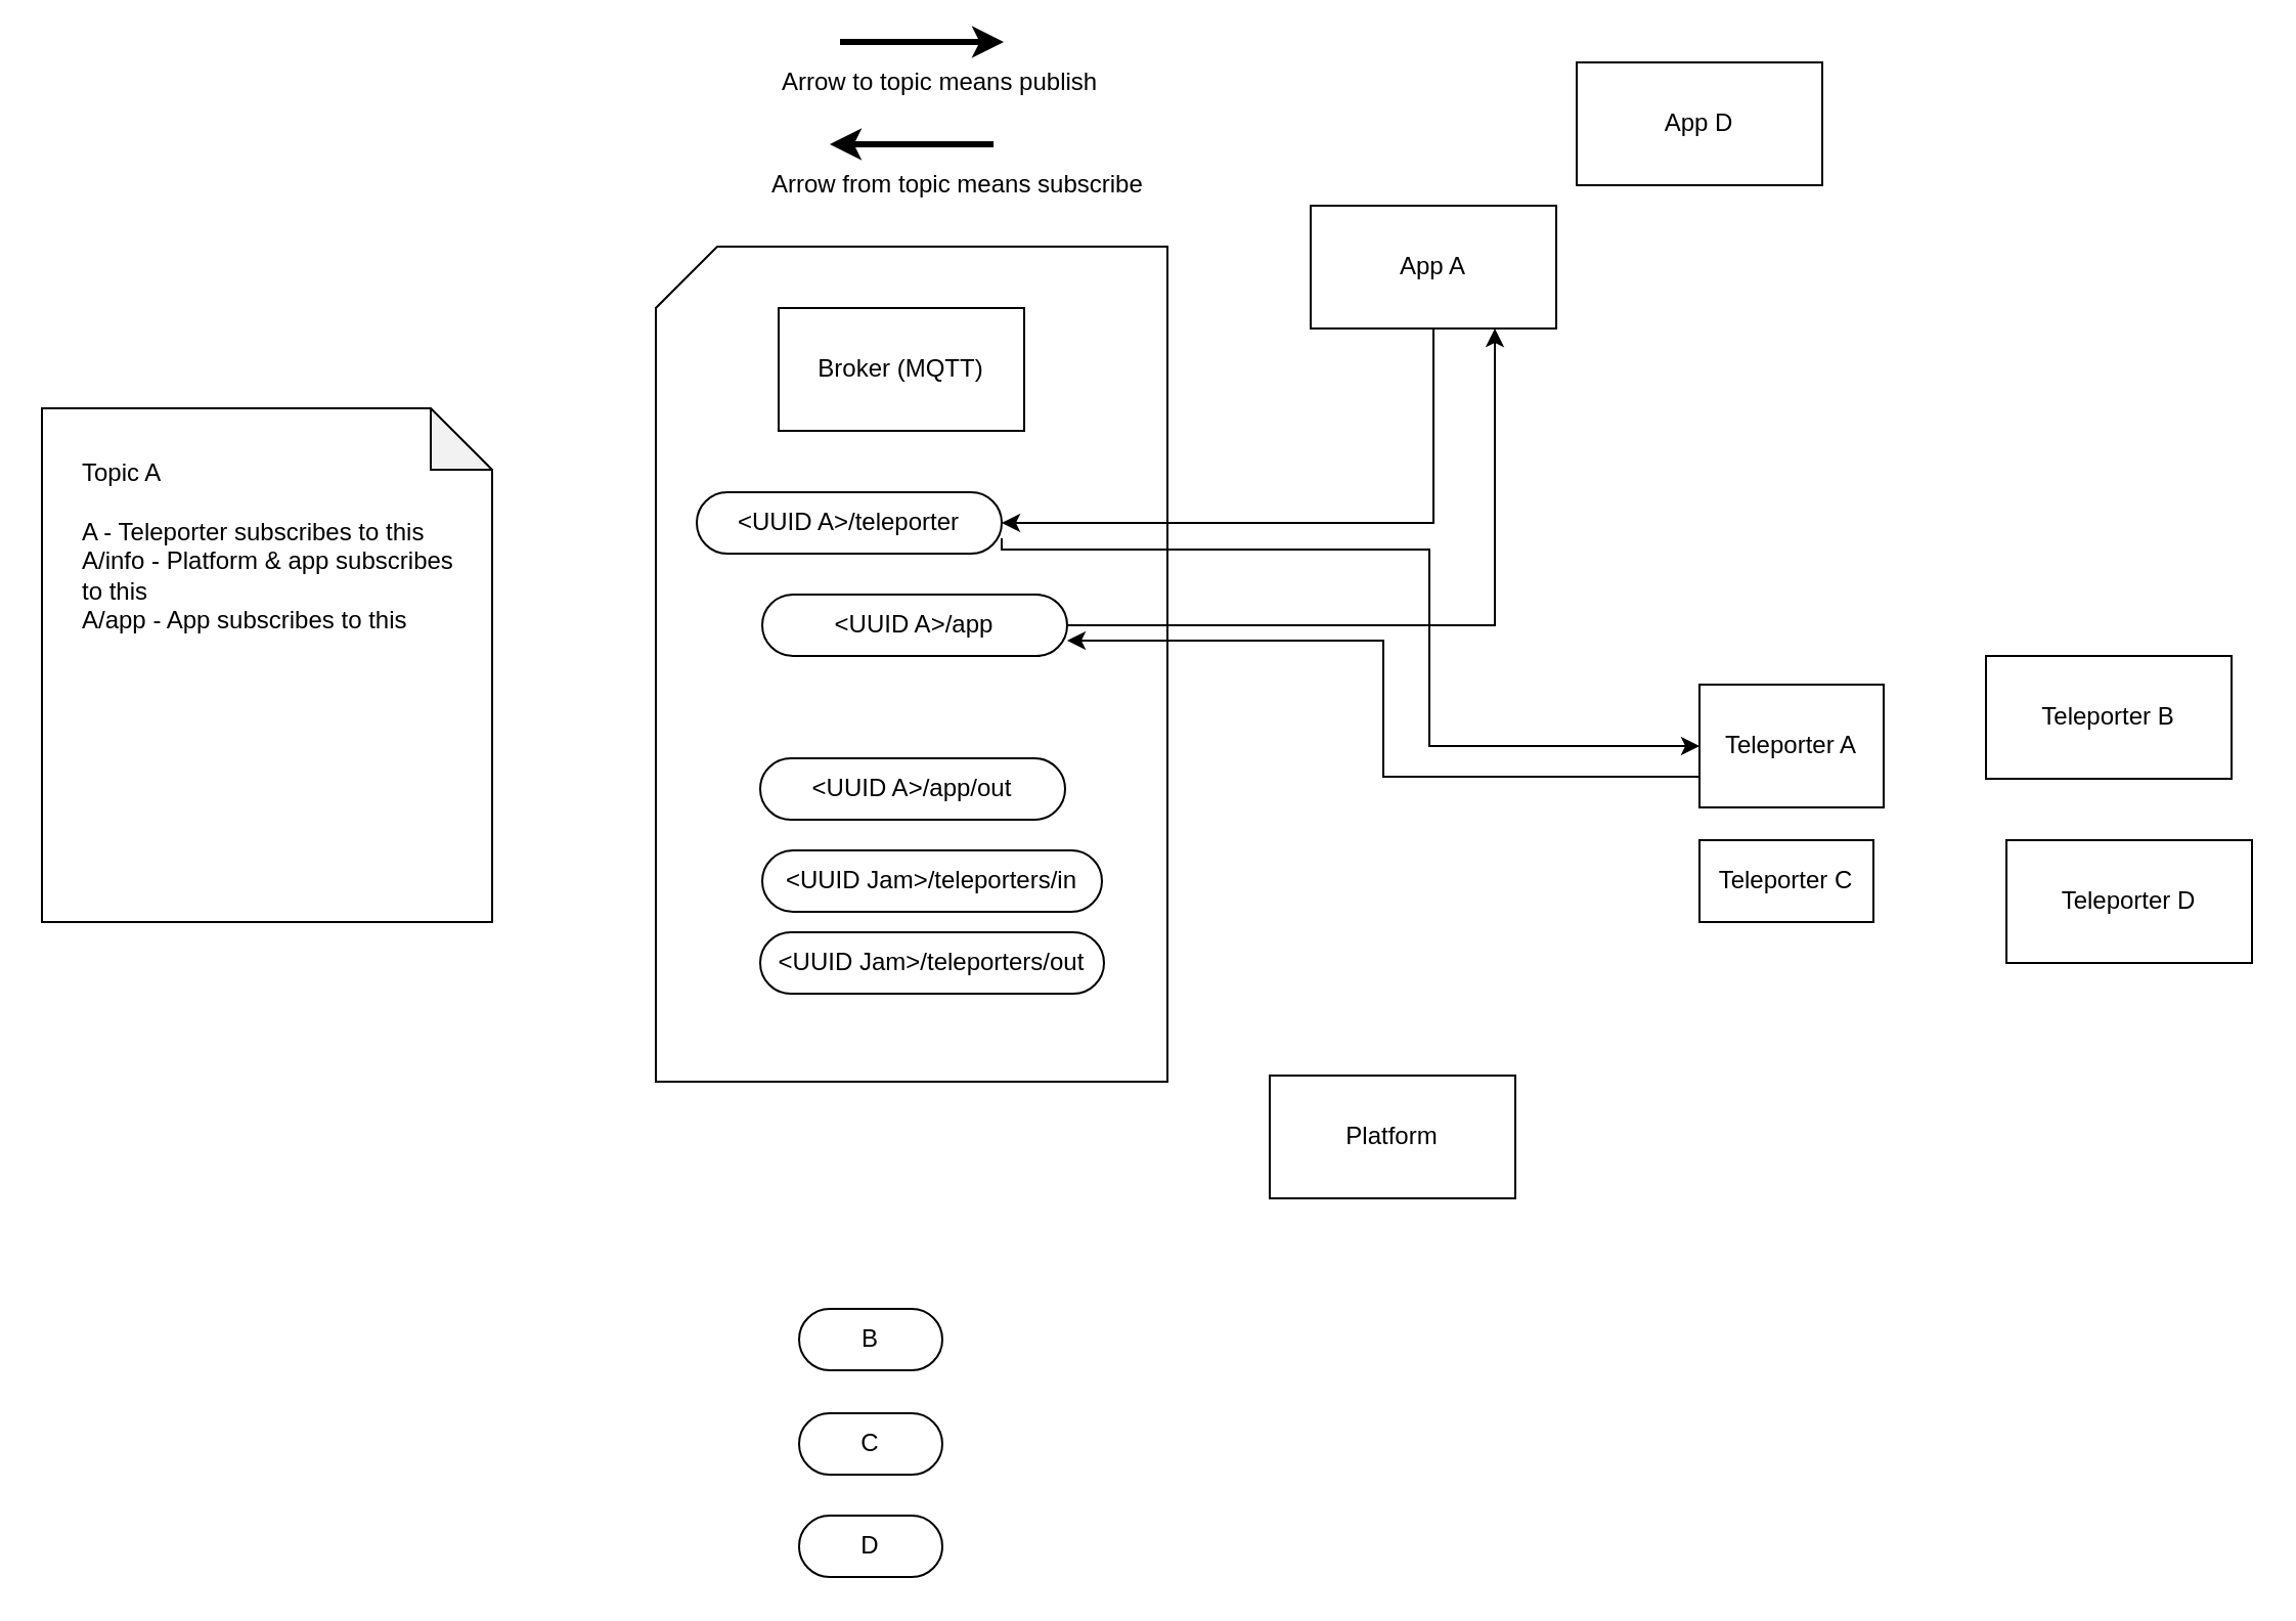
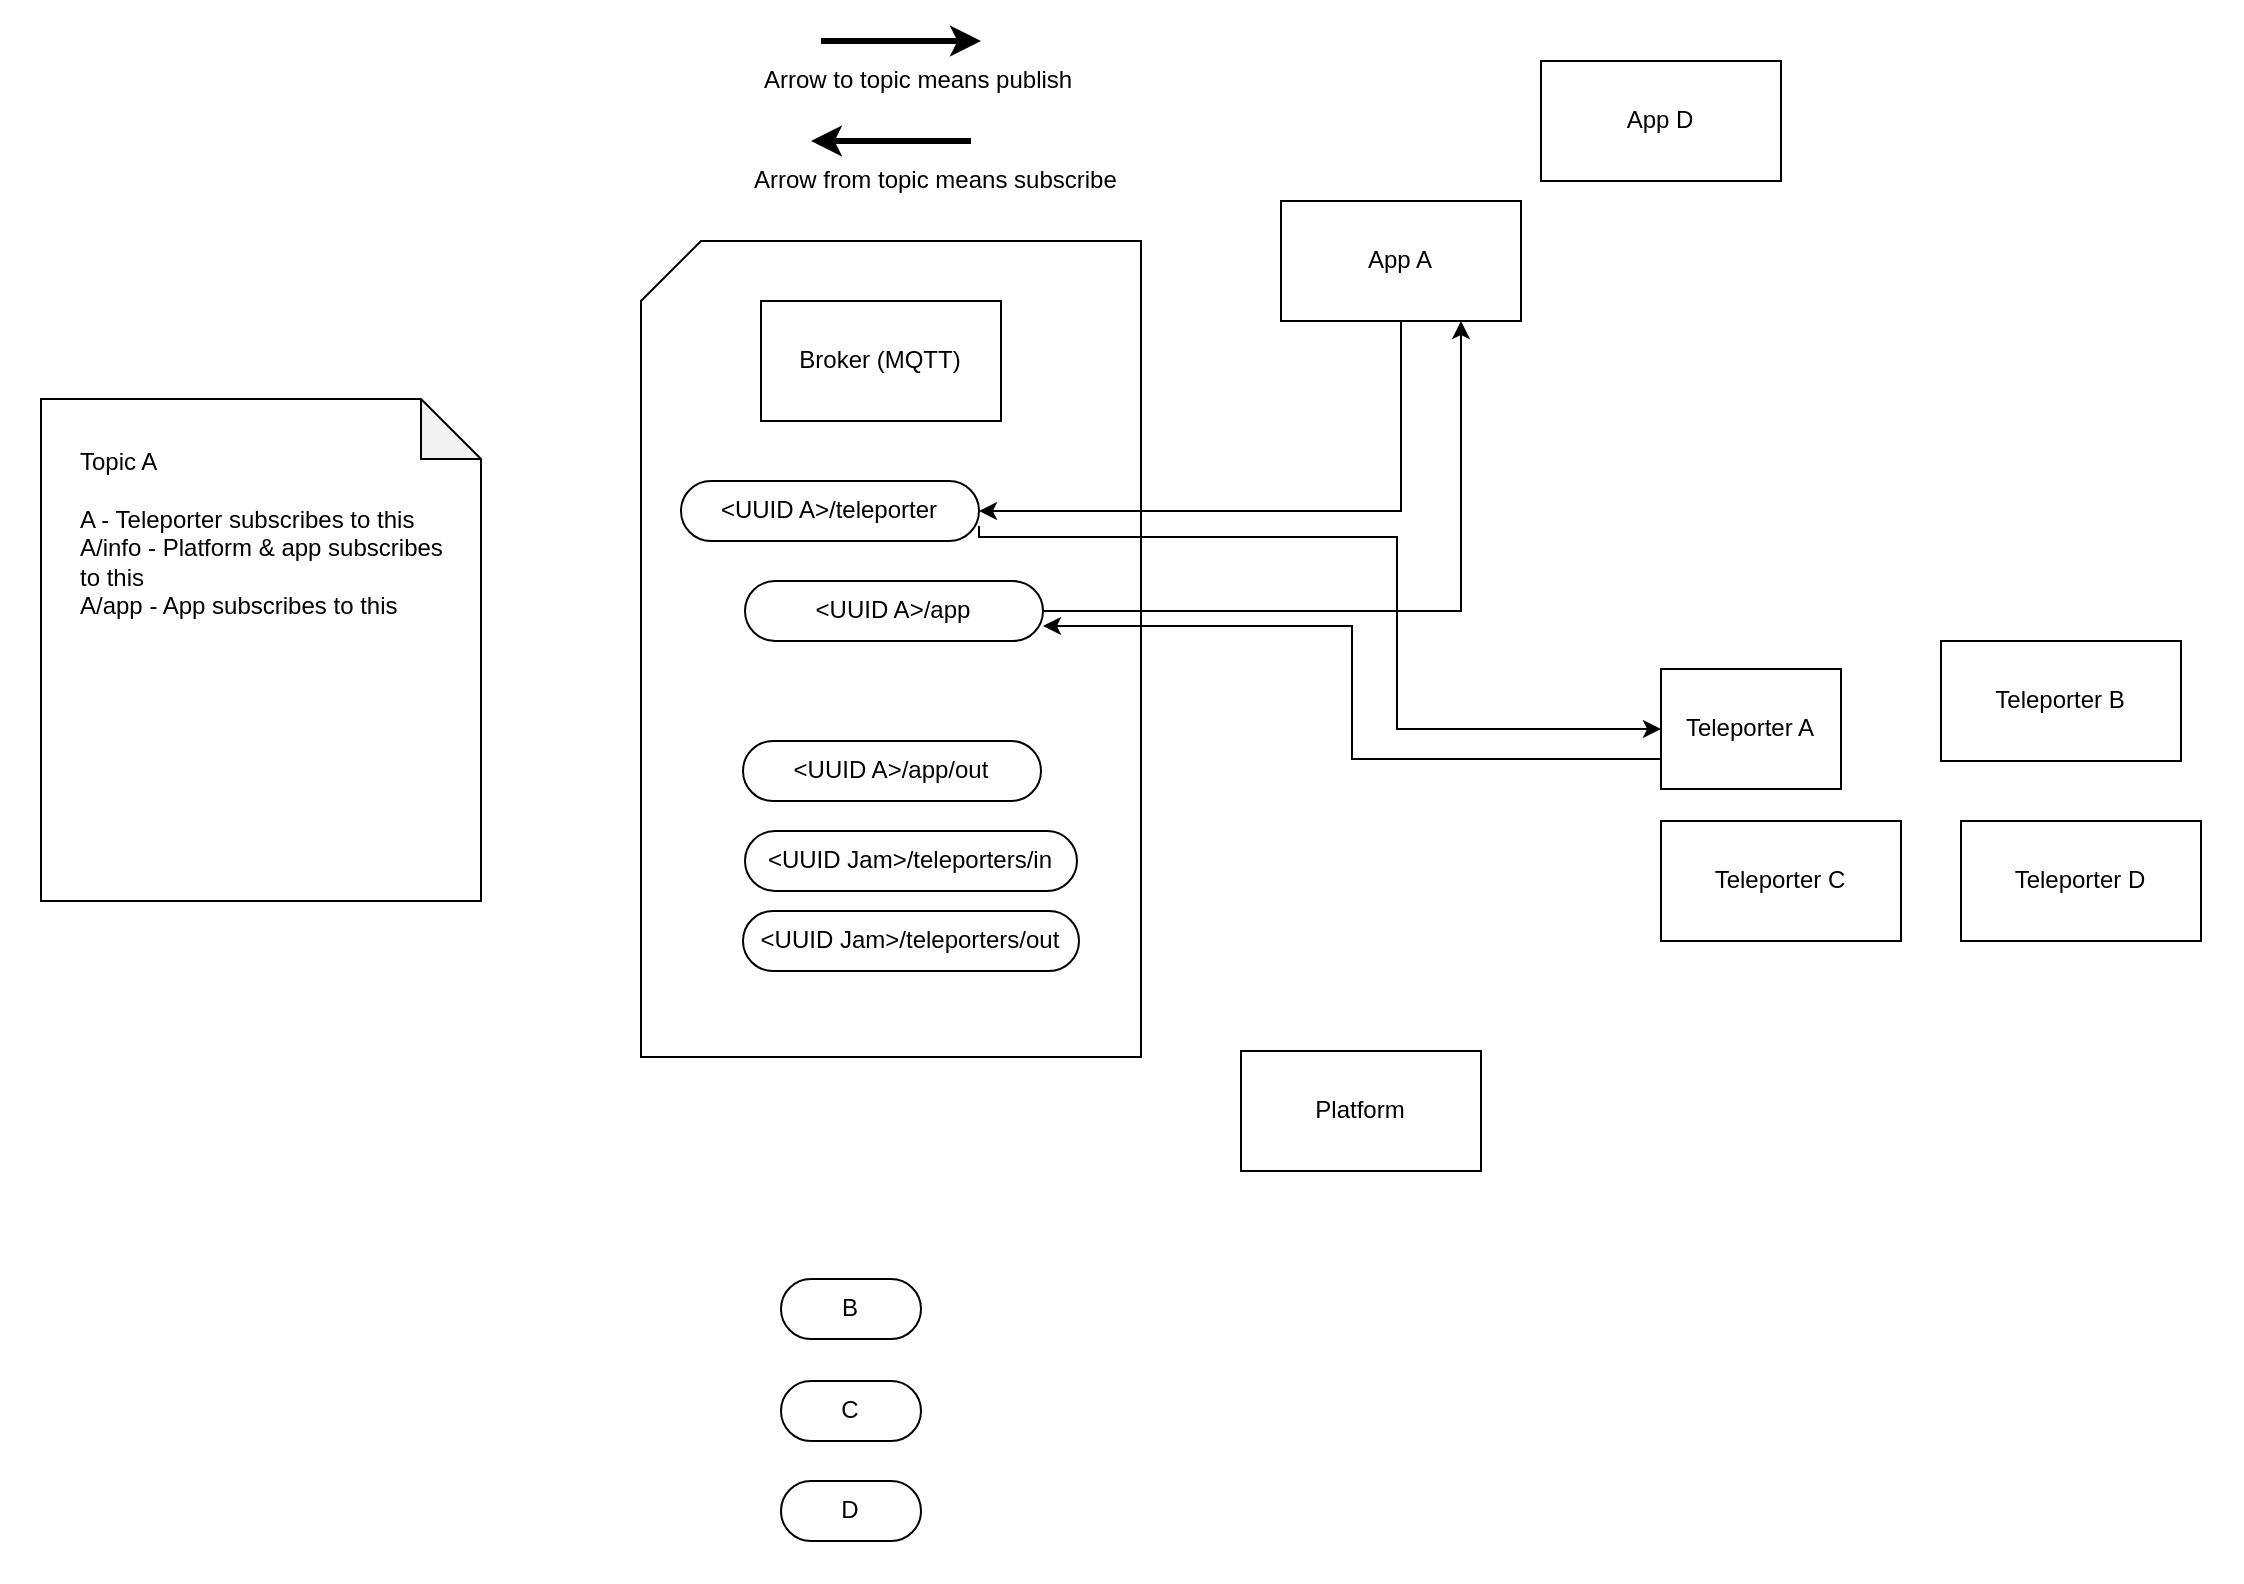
- <mxCell id="8" value="Teleporter C" style="rounded=0;whiteSpace=wrap;html=1;" vertex="1" parent="1"><mxGeometry x="830" y="410" width="85" height="40" as="geometry" /></mxCell>
+ <mxCell id="8" value="Teleporter C" style="rounded=0;whiteSpace=wrap;html=1;" vertex="1" parent="1"><mxGeometry x="830" y="410" width="120" height="60" as="geometry" /></mxCell>
